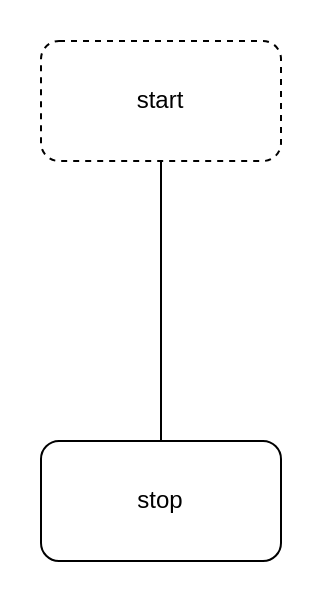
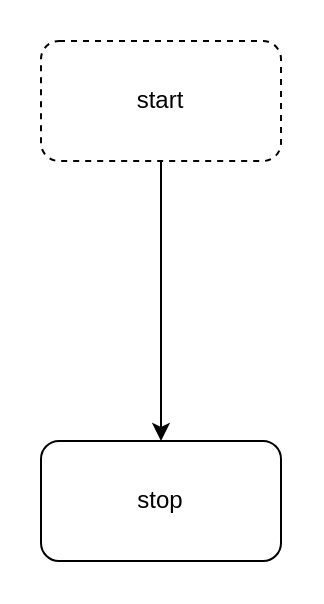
- <mxCell id="2" style="edgeStyle=orthogonalEdgeStyle;rounded=0;orthogonalLoop=1;jettySize=auto;html=1;endArrow=none;" parent="1" source="3" target="4" edge="1"><mxGeometry relative="1" as="geometry" /></mxCell>
+ <mxCell id="2" style="edgeStyle=orthogonalEdgeStyle;rounded=0;orthogonalLoop=1;jettySize=auto;html=1;" parent="1" source="3" target="4" edge="1"><mxGeometry relative="1" as="geometry" /></mxCell>
